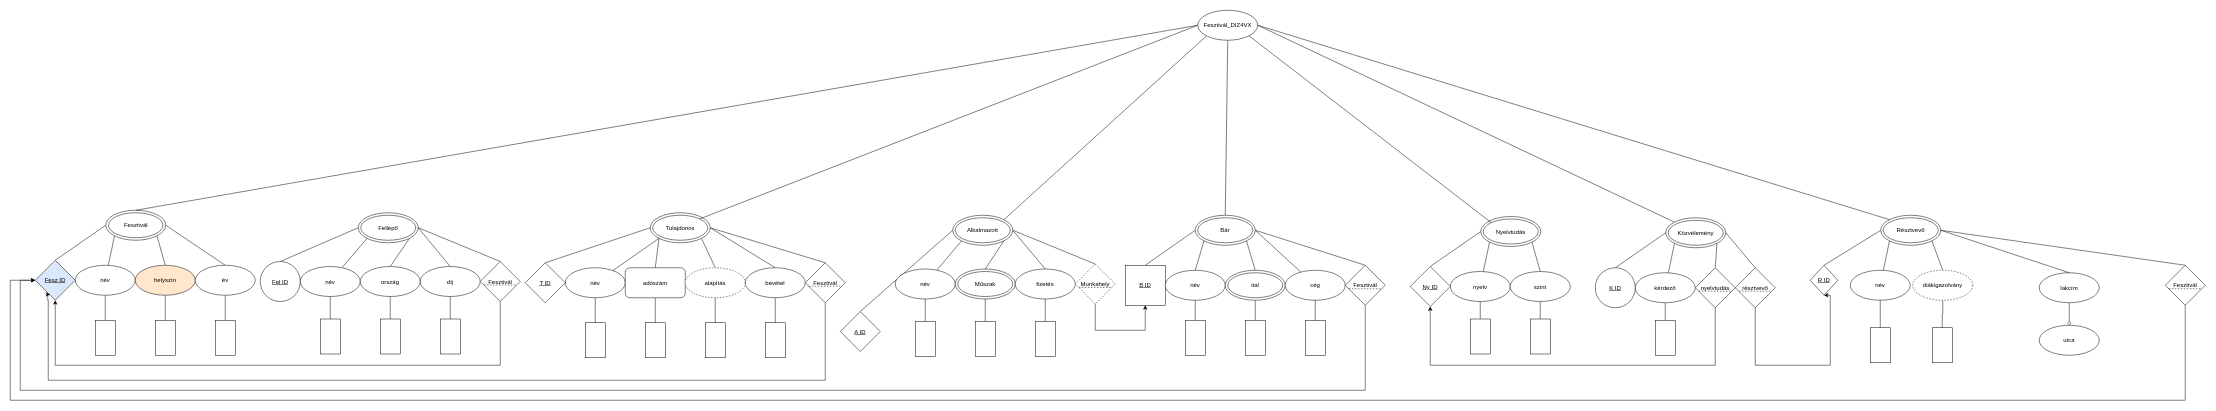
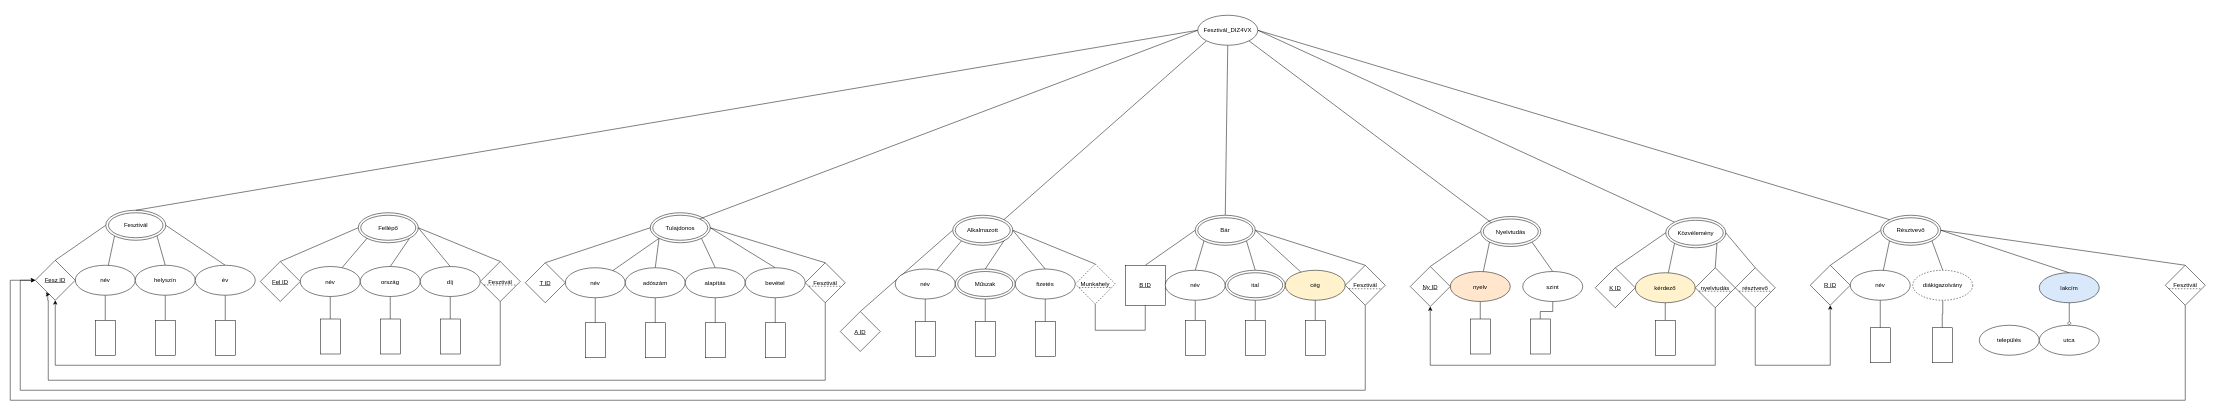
- <mxCell id="161" value="Fesztivál_DIZ4VX" style="ellipse;whiteSpace=wrap;html=1;" parent="1" vertex="1"><mxGeometry x="2395" y="20" width="120" height="60" as="geometry" /></mxCell>
+ <mxCell id="161" value="Fesztivál_DIZ4VX" style="ellipse;whiteSpace=wrap;html=1;" parent="1" vertex="1"><mxGeometry x="2395" y="30" width="120" height="60" as="geometry" /></mxCell>
- <mxCell id="50" value="&lt;u&gt;Fesz ID&lt;/u&gt;" style="rhombus;whiteSpace=wrap;html=1;fillColor=#dae8fc;" parent="1" vertex="1"><mxGeometry x="70" y="520" width="80" height="80" as="geometry" /></mxCell>
+ <mxCell id="50" value="&lt;u&gt;Fesz ID&lt;/u&gt;" style="rhombus;whiteSpace=wrap;html=1;" parent="1" vertex="1"><mxGeometry x="70" y="520" width="80" height="80" as="geometry" /></mxCell>
- <mxCell id="47" value="helyszín" style="ellipse;whiteSpace=wrap;html=1;fillColor=#ffe6cc;" parent="1" vertex="1"><mxGeometry x="270" y="530" width="120" height="60" as="geometry" /></mxCell>
+ <mxCell id="47" value="helyszín" style="ellipse;whiteSpace=wrap;html=1;" parent="1" vertex="1"><mxGeometry x="270" y="530" width="120" height="60" as="geometry" /></mxCell>
- <mxCell id="79" value="&lt;u&gt;R ID&lt;/u&gt;" style="rhombus;whiteSpace=wrap;html=1;" parent="1" vertex="1"><mxGeometry x="3620" y="530" width="55" height="60" as="geometry" /></mxCell>
+ <mxCell id="79" value="&lt;u&gt;R ID&lt;/u&gt;" style="rhombus;whiteSpace=wrap;html=1;" parent="1" vertex="1"><mxGeometry x="3620" y="530" width="80" height="80" as="geometry" /></mxCell>
- <mxCell id="38" value="&lt;u&gt;Fel ID&lt;/u&gt;" style="ellipse;whiteSpace=wrap;html=1;" parent="1" vertex="1"><mxGeometry x="520" y="522.5" width="80" height="80" as="geometry" /></mxCell>
+ <mxCell id="38" value="&lt;u&gt;Fel ID&lt;/u&gt;" style="rhombus;whiteSpace=wrap;html=1;" parent="1" vertex="1"><mxGeometry x="520" y="522.5" width="80" height="80" as="geometry" /></mxCell>
- <mxCell id="60" value="adószám" style="whiteSpace=wrap;html=1;rounded=1;" parent="1" vertex="1"><mxGeometry x="1250" y="535" width="120" height="60" as="geometry" /></mxCell>
+ <mxCell id="60" value="adószám" style="ellipse;whiteSpace=wrap;html=1;" parent="1" vertex="1"><mxGeometry x="1250" y="535" width="120" height="60" as="geometry" /></mxCell>
- <mxCell id="62" value="alapítás" style="ellipse;whiteSpace=wrap;html=1;dashed=1;" parent="1" vertex="1"><mxGeometry x="1370" y="535" width="120" height="60" as="geometry" /></mxCell>
+ <mxCell id="62" value="alapítás" style="ellipse;whiteSpace=wrap;html=1;" parent="1" vertex="1"><mxGeometry x="1370" y="535" width="120" height="60" as="geometry" /></mxCell>
- <mxCell id="26" value="cég" style="ellipse;whiteSpace=wrap;html=1;" parent="1" vertex="1"><mxGeometry x="2570" y="540" width="120" height="60" as="geometry" /></mxCell>
+ <mxCell id="26" value="cég" style="ellipse;whiteSpace=wrap;html=1;fillColor=#fff2cc;" parent="1" vertex="1"><mxGeometry x="2570" y="540" width="120" height="60" as="geometry" /></mxCell>
- <mxCell id="87" value="nyelv" style="ellipse;whiteSpace=wrap;html=1;" parent="1" vertex="1"><mxGeometry x="2900" y="542.5" width="120" height="60" as="geometry" /></mxCell>
+ <mxCell id="87" value="nyelv" style="ellipse;whiteSpace=wrap;html=1;fillColor=#ffe6cc;" parent="1" vertex="1"><mxGeometry x="2900" y="542.5" width="120" height="60" as="geometry" /></mxCell>
- <mxCell id="89" value="szint" style="ellipse;whiteSpace=wrap;html=1;" parent="1" vertex="1"><mxGeometry x="3020" y="542.5" width="120" height="60" as="geometry" /></mxCell>
+ <mxCell id="89" value="szint" style="ellipse;whiteSpace=wrap;html=1;" parent="1" vertex="1"><mxGeometry x="3045" y="542.5" width="120" height="60" as="geometry" /></mxCell>
- <mxCell id="135" value="&lt;u&gt;K ID&lt;/u&gt;" style="ellipse;whiteSpace=wrap;html=1;" parent="1" vertex="1"><mxGeometry x="3190" y="535" width="80" height="80" as="geometry" /></mxCell>
+ <mxCell id="135" value="&lt;u&gt;K ID&lt;/u&gt;" style="rhombus;whiteSpace=wrap;html=1;" parent="1" vertex="1"><mxGeometry x="3190" y="535" width="80" height="80" as="geometry" /></mxCell>
- <mxCell id="134" value="kérdező" style="ellipse;whiteSpace=wrap;html=1;" parent="1" vertex="1"><mxGeometry x="3270" y="545" width="120" height="60" as="geometry" /></mxCell>
+ <mxCell id="134" value="kérdező" style="ellipse;whiteSpace=wrap;html=1;fillColor=#fff2cc;" parent="1" vertex="1"><mxGeometry x="3270" y="545" width="120" height="60" as="geometry" /></mxCell>
- <mxCell id="78" value="lakcím" style="ellipse;whiteSpace=wrap;html=1;" parent="1" vertex="1"><mxGeometry x="4078" y="545" width="120" height="60" as="geometry" /></mxCell>
+ <mxCell id="78" value="lakcím" style="ellipse;whiteSpace=wrap;html=1;fillColor=#dae8fc;" parent="1" vertex="1"><mxGeometry x="4078" y="545" width="120" height="60" as="geometry" /></mxCell>
- <mxCell id="125" style="edgeStyle=orthogonalEdgeStyle;rounded=0;orthogonalLoop=1;jettySize=auto;html=1;exitX=0.5;exitY=1;exitDx=0;exitDy=0;entryX=0.5;entryY=1;entryDx=0;entryDy=0;endArrow=classic;endFill=1;" parent="1" source="127" target="21" edge="1"><mxGeometry relative="1" as="geometry"><Array as="points"><mxPoint x="2190" y="660" /><mxPoint x="2290" y="660" /></Array></mxGeometry></mxCell>
+ <mxCell id="125" style="edgeStyle=orthogonalEdgeStyle;rounded=0;orthogonalLoop=1;jettySize=auto;html=1;exitX=0.5;exitY=1;exitDx=0;exitDy=0;entryX=0.5;entryY=1;entryDx=0;entryDy=0;endArrow=none;endFill=1;" parent="1" source="127" target="21" edge="1"><mxGeometry relative="1" as="geometry"><Array as="points"><mxPoint x="2190" y="660" /><mxPoint x="2290" y="660" /></Array></mxGeometry></mxCell>
+ <mxCell id="80" value="település" style="ellipse;whiteSpace=wrap;html=1;" parent="1" vertex="1"><mxGeometry x="3958" y="650" width="120" height="60" as="geometry" /></mxCell>
